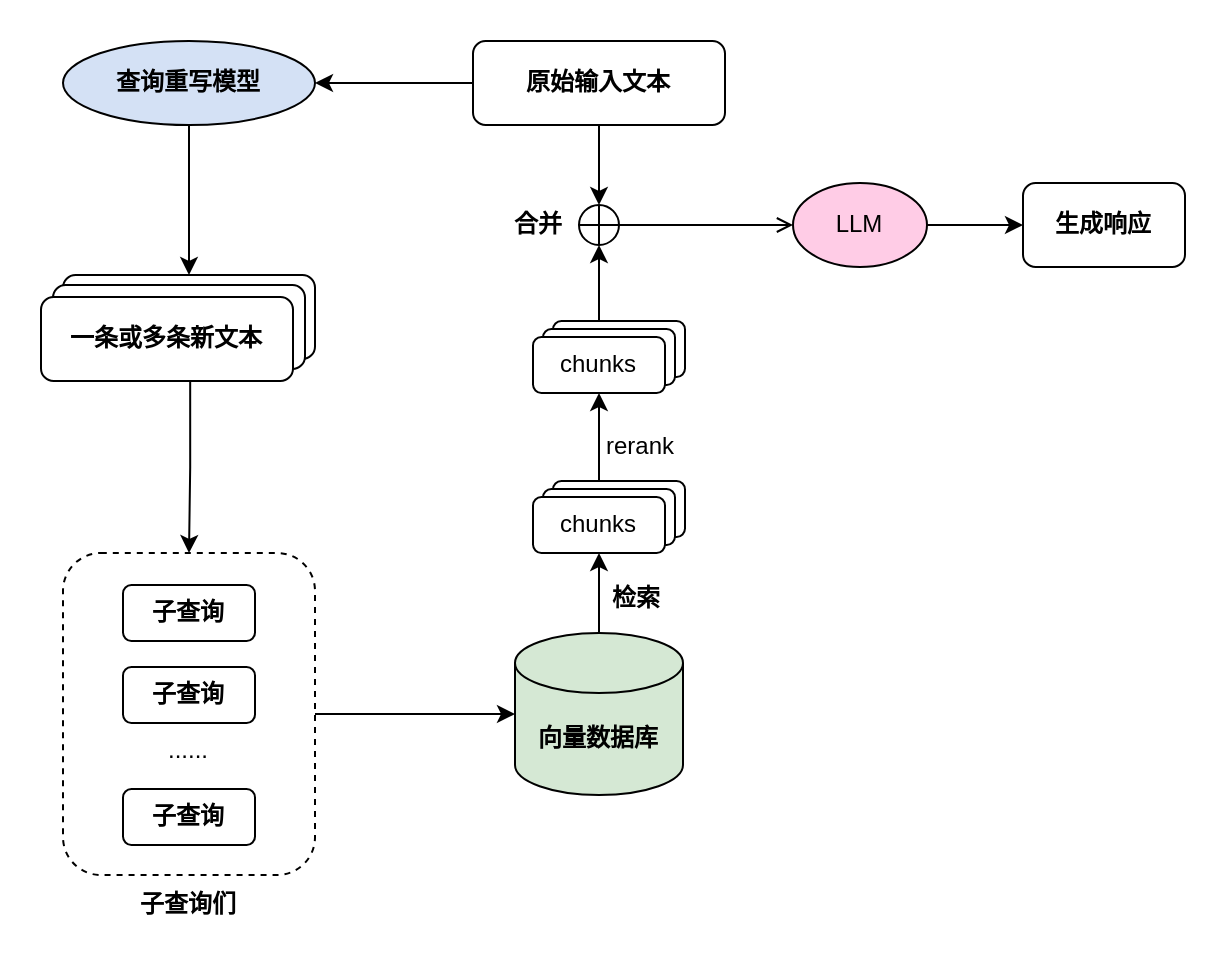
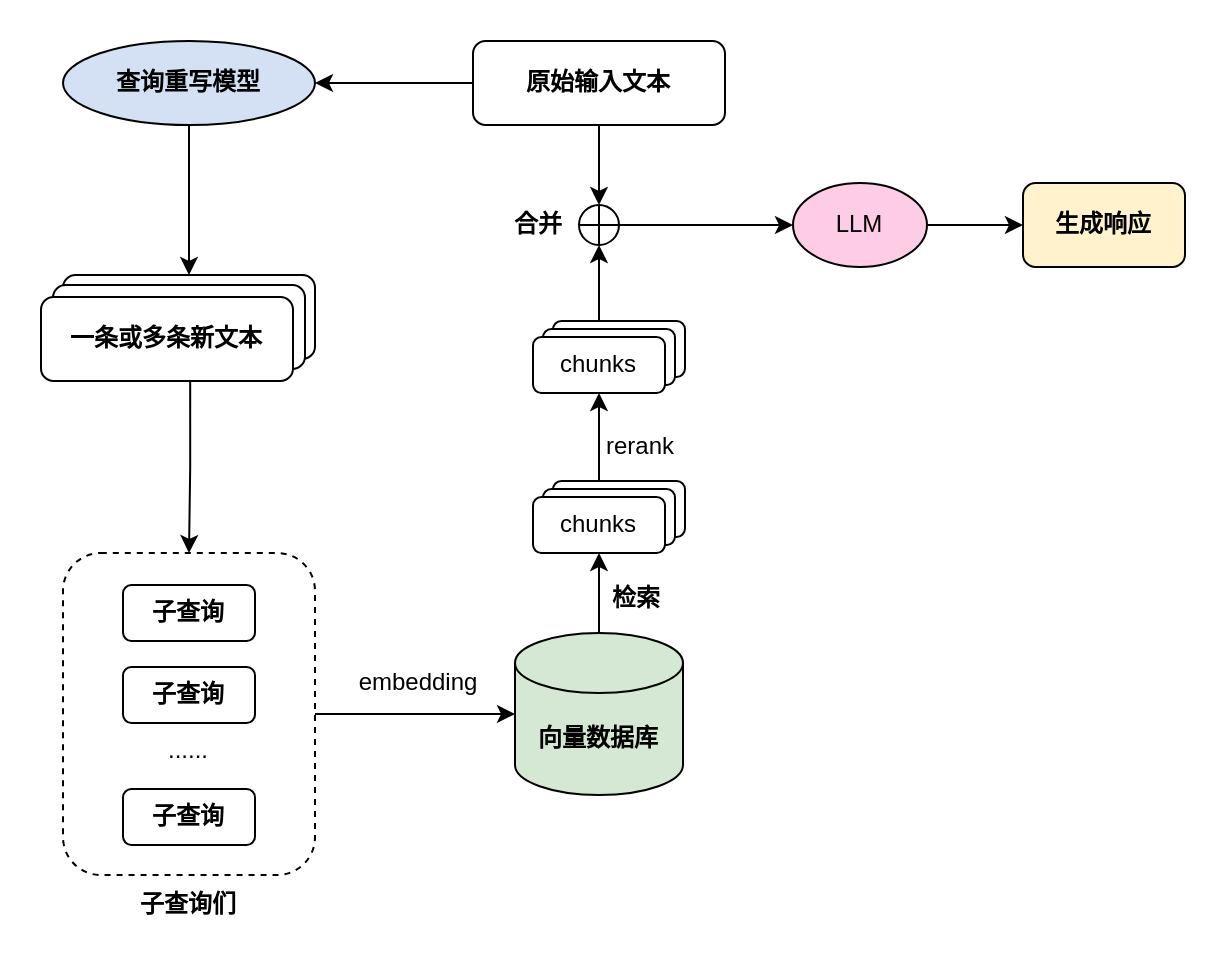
- <mxCell id="33" style="edgeStyle=orthogonalEdgeStyle;rounded=0;orthogonalLoop=1;jettySize=auto;html=1;entryX=0;entryY=0.5;entryDx=0;entryDy=0;endArrow=open;" parent="1" source="34" target="30" edge="1"><mxGeometry relative="1" as="geometry" /></mxCell>
+ <mxCell id="33" style="edgeStyle=orthogonalEdgeStyle;rounded=0;orthogonalLoop=1;jettySize=auto;html=1;entryX=0;entryY=0.5;entryDx=0;entryDy=0;" parent="1" source="34" target="30" edge="1"><mxGeometry relative="1" as="geometry" /></mxCell>
- <mxCell id="35" value="&lt;b&gt;生成响应&lt;/b&gt;" style="rounded=1;whiteSpace=wrap;html=1;fontFamily=宋体;" parent="1" vertex="1"><mxGeometry x="511" y="91" width="81" height="42" as="geometry" /></mxCell>
+ <mxCell id="35" value="&lt;b&gt;生成响应&lt;/b&gt;" style="rounded=1;whiteSpace=wrap;html=1;fontFamily=宋体;fillColor=#fff2cc;" parent="1" vertex="1"><mxGeometry x="511" y="91" width="81" height="42" as="geometry" /></mxCell>
+ <mxCell id="13" value="embedding" style="text;html=1;align=center;verticalAlign=middle;whiteSpace=wrap;rounded=0;" parent="1" vertex="1"><mxGeometry x="179" y="326" width="60" height="30" as="geometry" /></mxCell>
